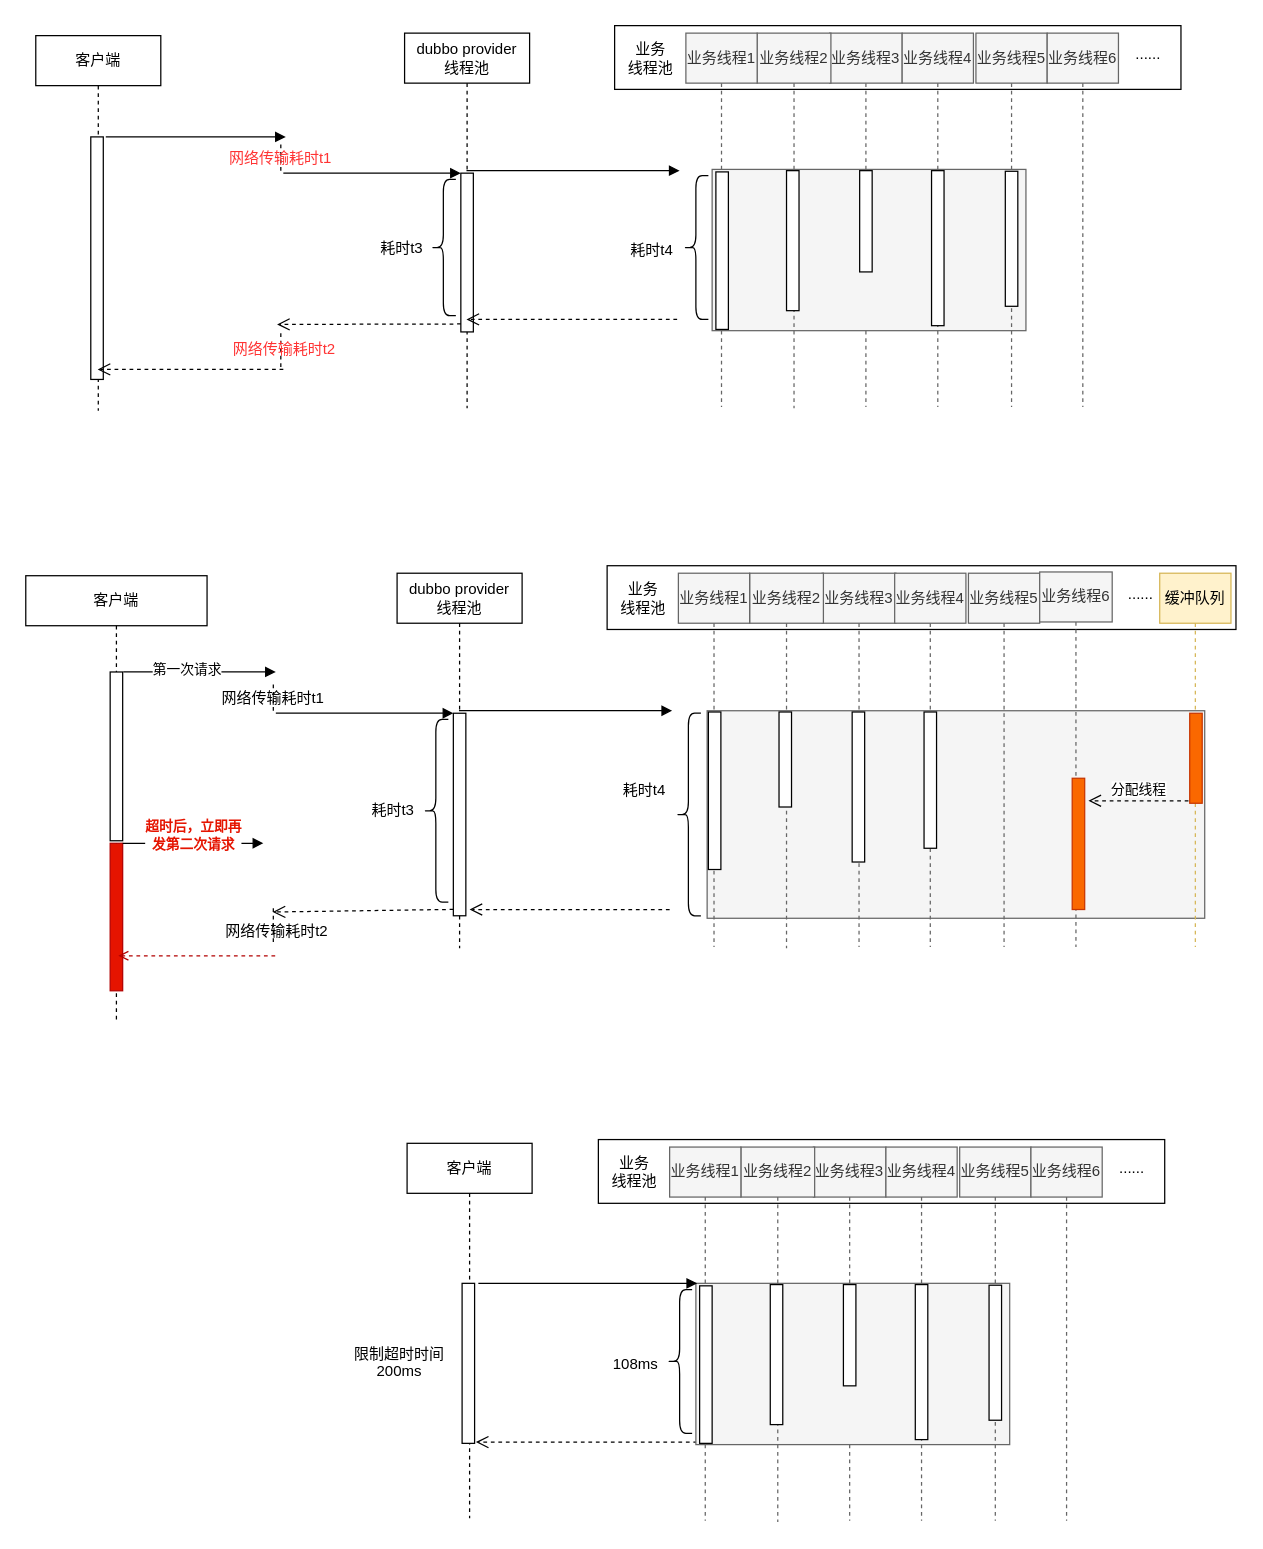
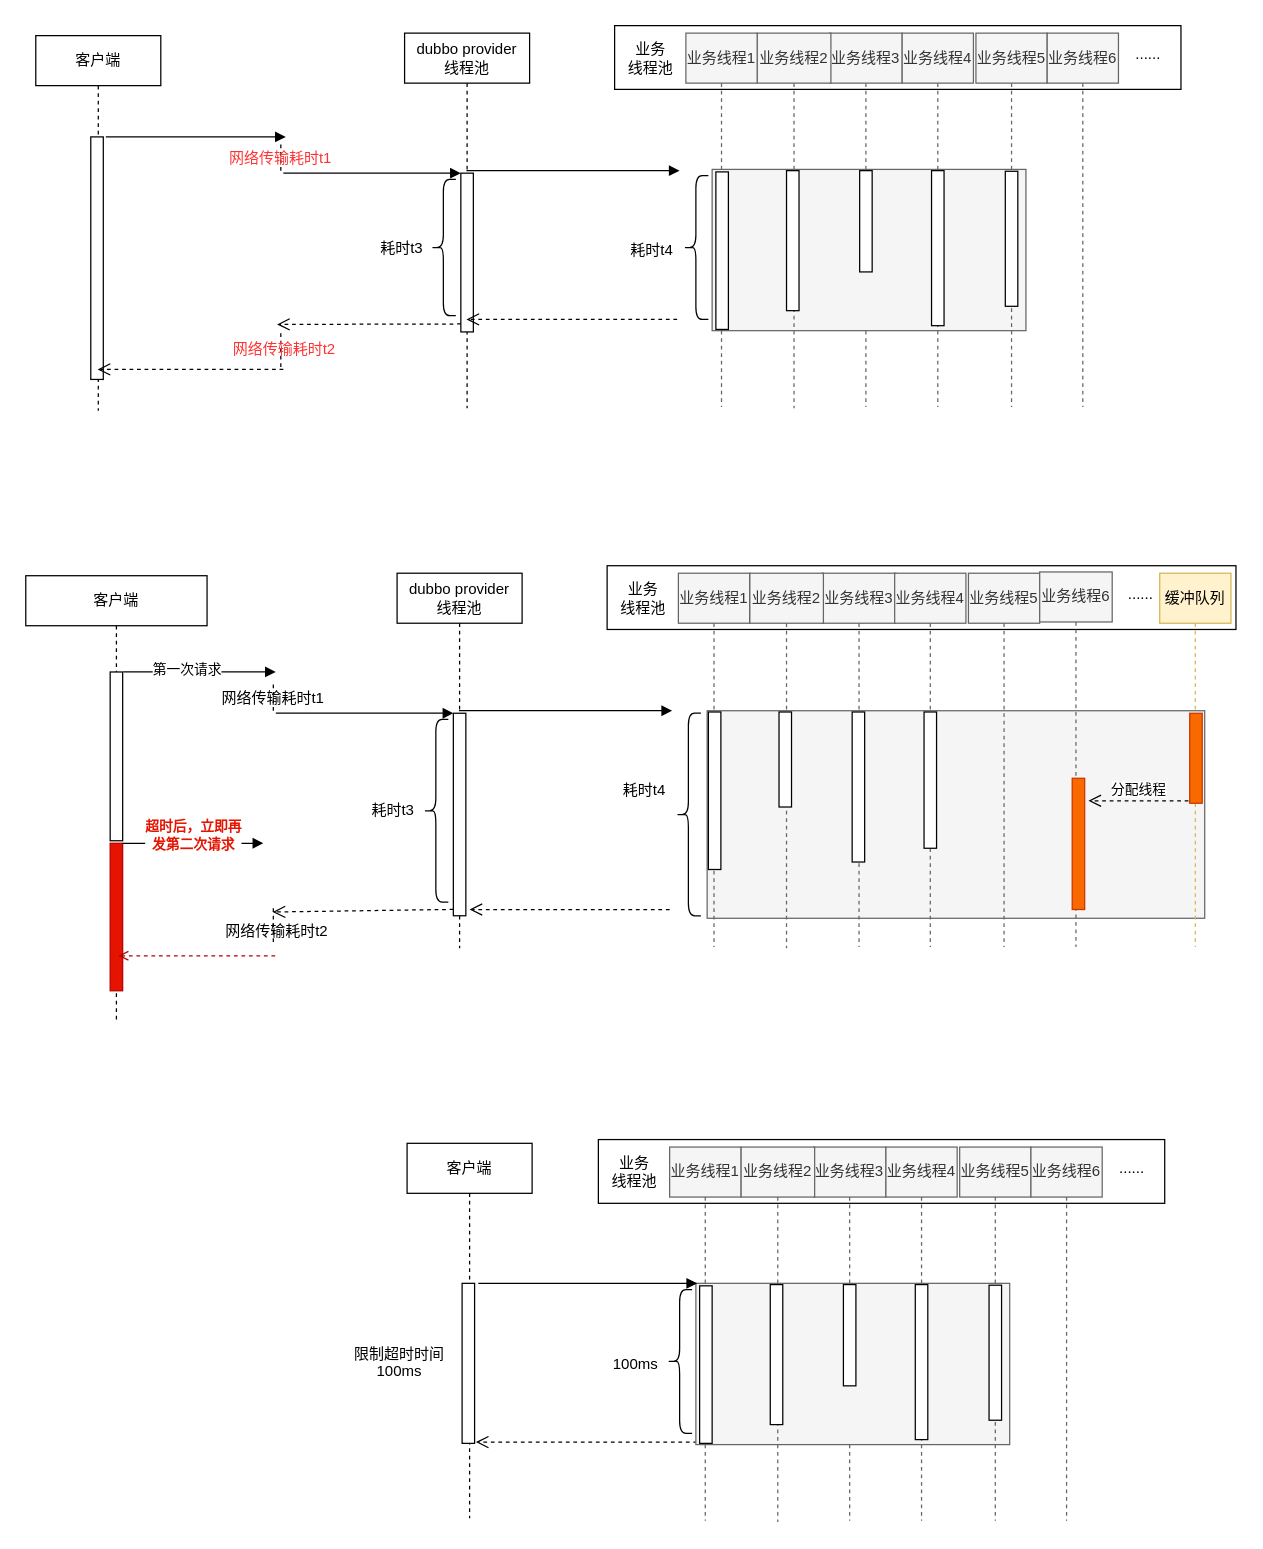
- <mxCell id="96" value="限制超时时间&#10;200ms" style="text;align=center;fontStyle=0;verticalAlign=middle;spacingLeft=3;spacingRight=3;strokeColor=none;rotatable=0;points=[[0,0.5],[1,0.5]];portConstraint=eastwest;" vertex="1" parent="1"><mxGeometry x="279" y="1076" width="80" height="26" as="geometry" /></mxCell>
+ <mxCell id="96" value="限制超时时间&#10;100ms" style="text;align=center;fontStyle=0;verticalAlign=middle;spacingLeft=3;spacingRight=3;strokeColor=none;rotatable=0;points=[[0,0.5],[1,0.5]];portConstraint=eastwest;" vertex="1" parent="1"><mxGeometry x="279" y="1076" width="80" height="26" as="geometry" /></mxCell>
- <mxCell id="89" value="108ms" style="text;html=1;strokeColor=none;fillColor=none;align=center;verticalAlign=middle;whiteSpace=wrap;rounded=0;" vertex="1" parent="1"><mxGeometry x="478" y="1076" width="60" height="30" as="geometry" /></mxCell>
+ <mxCell id="89" value="100ms" style="text;html=1;strokeColor=none;fillColor=none;align=center;verticalAlign=middle;whiteSpace=wrap;rounded=0;" vertex="1" parent="1"><mxGeometry x="478" y="1076" width="60" height="30" as="geometry" /></mxCell>
